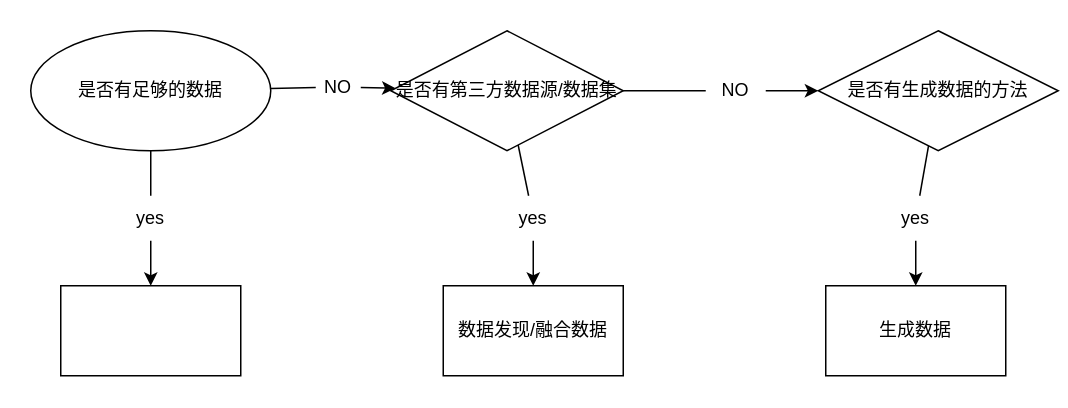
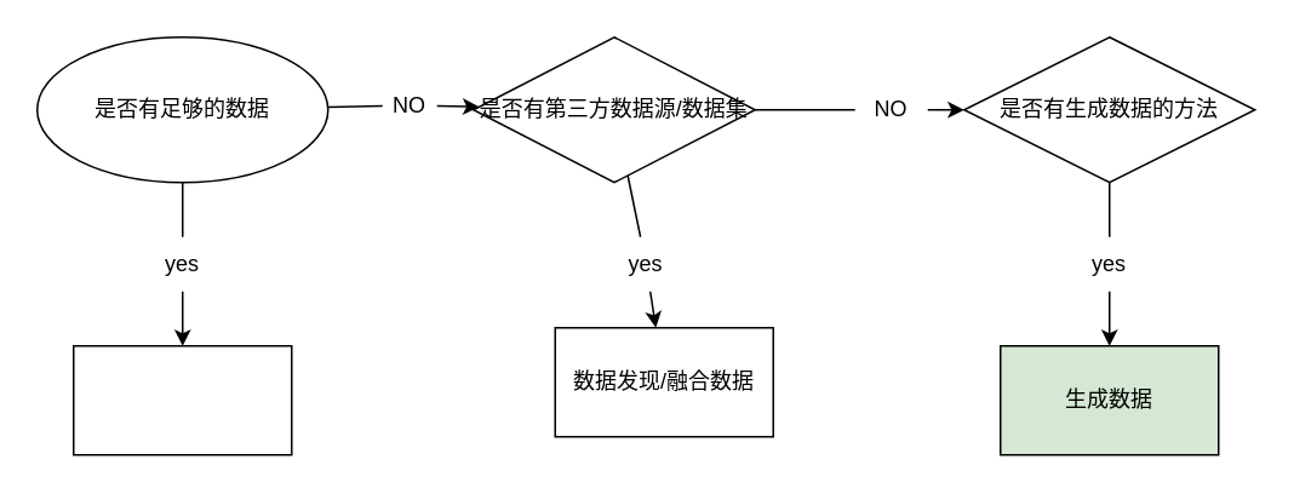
- <mxCell id="11" value="是否有生成数据的方法" style="rhombus;whiteSpace=wrap;html=1;" vertex="1" parent="1"><mxGeometry x="545" y="20" width="160" height="80" as="geometry" /></mxCell>
+ <mxCell id="11" value="是否有生成数据的方法" style="rhombus;whiteSpace=wrap;html=1;" vertex="1" parent="1"><mxGeometry x="530" y="20" width="160" height="80" as="geometry" /></mxCell>
- <mxCell id="9" value="数据发现/融合数据" style="whiteSpace=wrap;html=1;" vertex="1" parent="1"><mxGeometry x="295" y="190" width="120" height="60" as="geometry" /></mxCell>
+ <mxCell id="9" value="数据发现/融合数据" style="whiteSpace=wrap;html=1;" vertex="1" parent="1"><mxGeometry x="305" y="180" width="120" height="60" as="geometry" /></mxCell>
- <mxCell id="12" value="生成数据" style="whiteSpace=wrap;html=1;" vertex="1" parent="1"><mxGeometry x="550" y="190" width="120" height="60" as="geometry" /></mxCell>
+ <mxCell id="12" value="生成数据" style="whiteSpace=wrap;html=1;fillColor=#d5e8d4;" vertex="1" parent="1"><mxGeometry x="550" y="190" width="120" height="60" as="geometry" /></mxCell>
